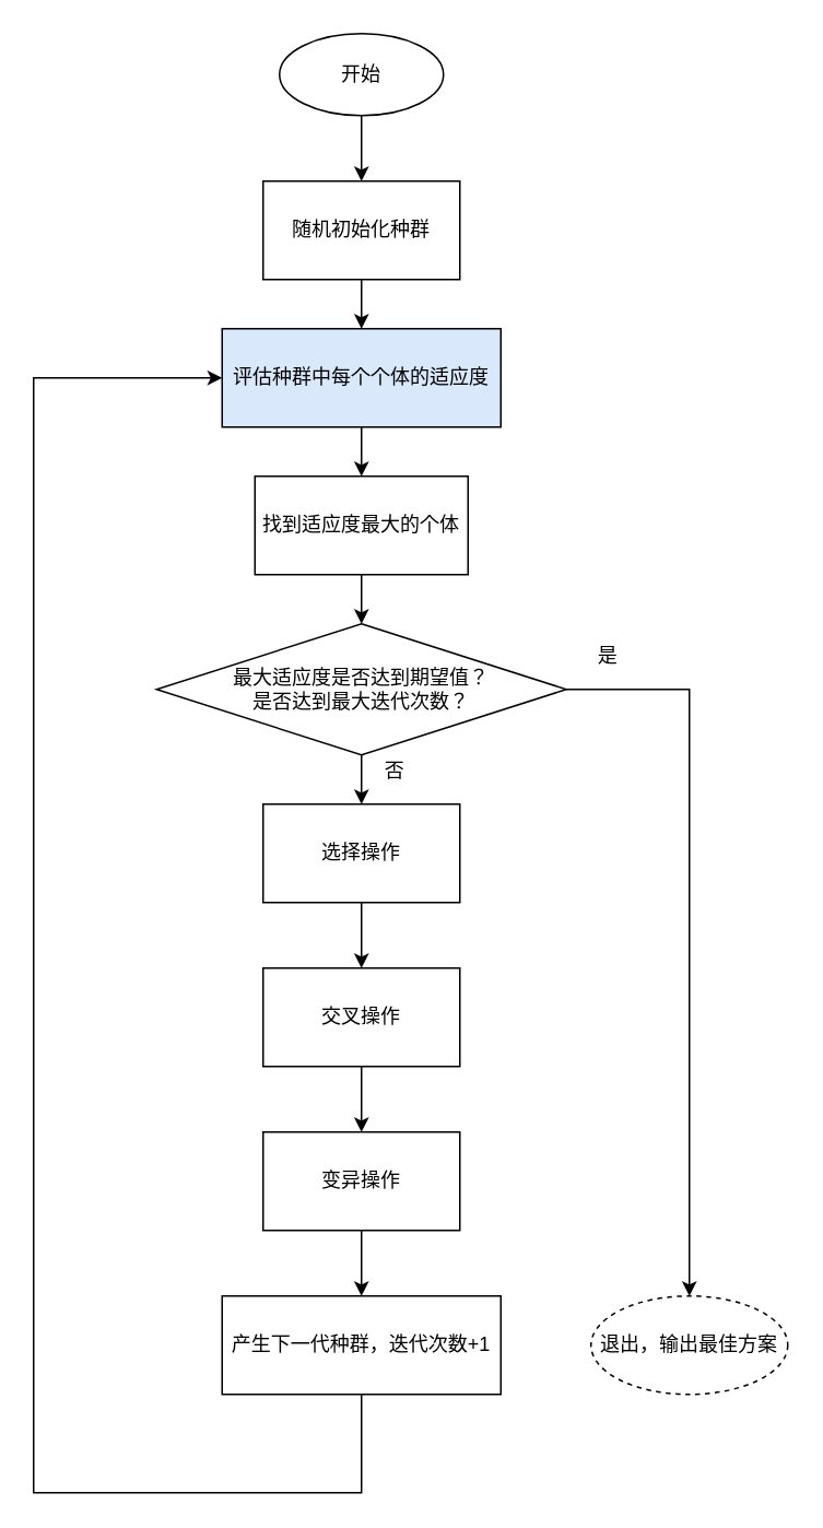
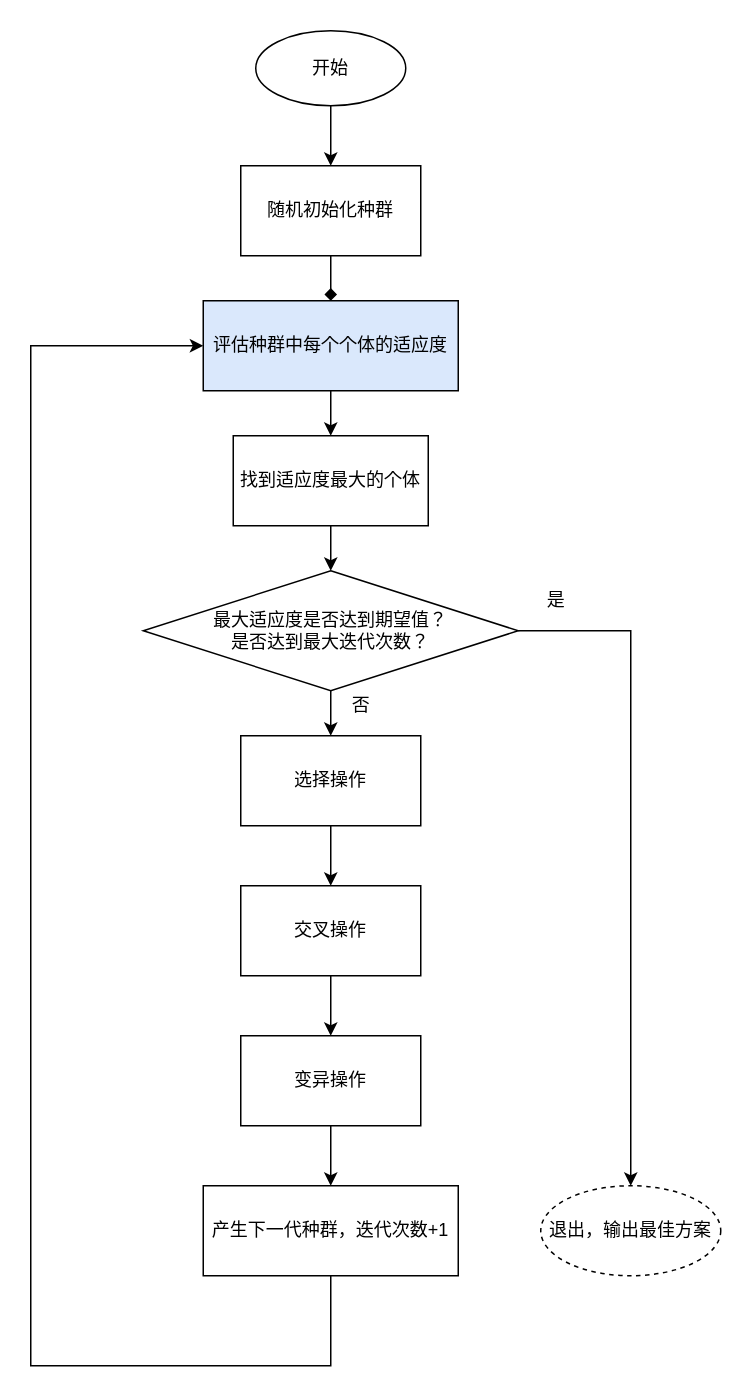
- <mxCell id="2" value="" style="edgeStyle=orthogonalEdgeStyle;rounded=0;orthogonalLoop=1;jettySize=auto;html=1;" edge="1" parent="1" source="3" target="5"><mxGeometry relative="1" as="geometry" /></mxCell>
+ <mxCell id="2" value="" style="edgeStyle=orthogonalEdgeStyle;rounded=0;orthogonalLoop=1;jettySize=auto;html=1;endArrow=diamond;" edge="1" parent="1" source="3" target="5"><mxGeometry relative="1" as="geometry" /></mxCell>
